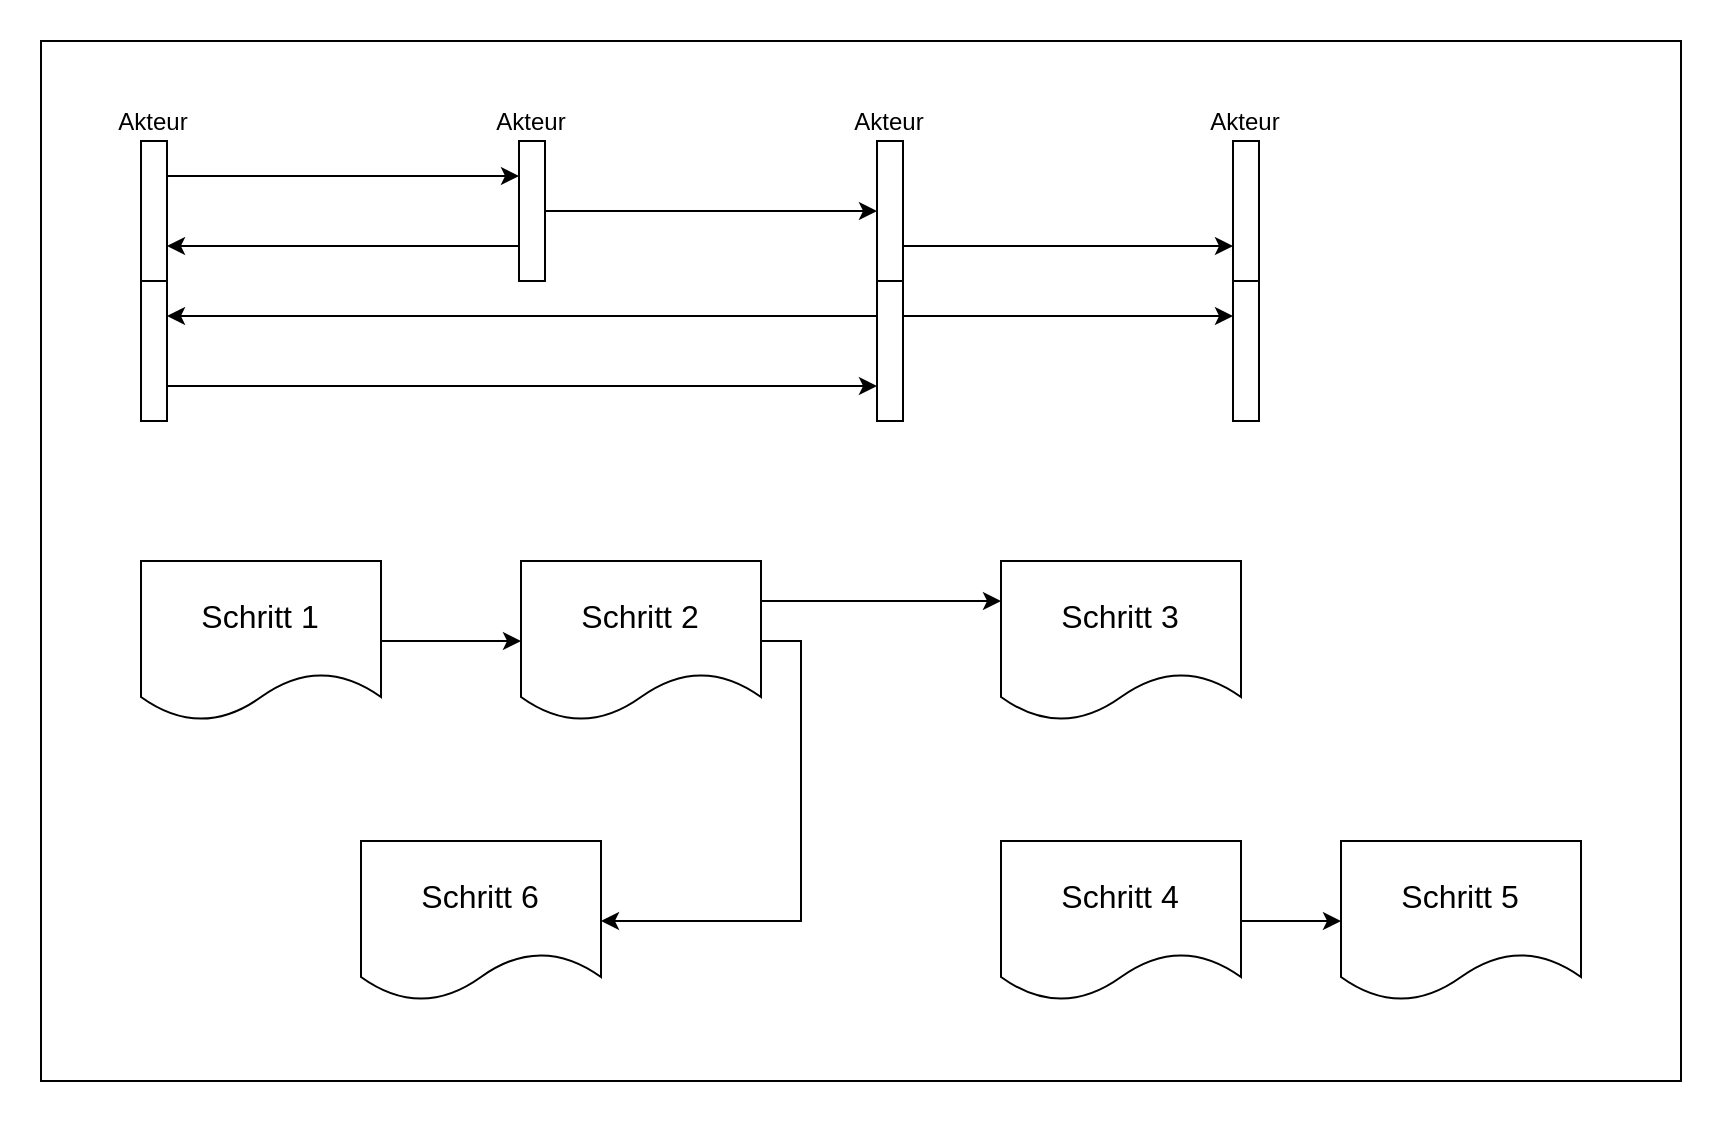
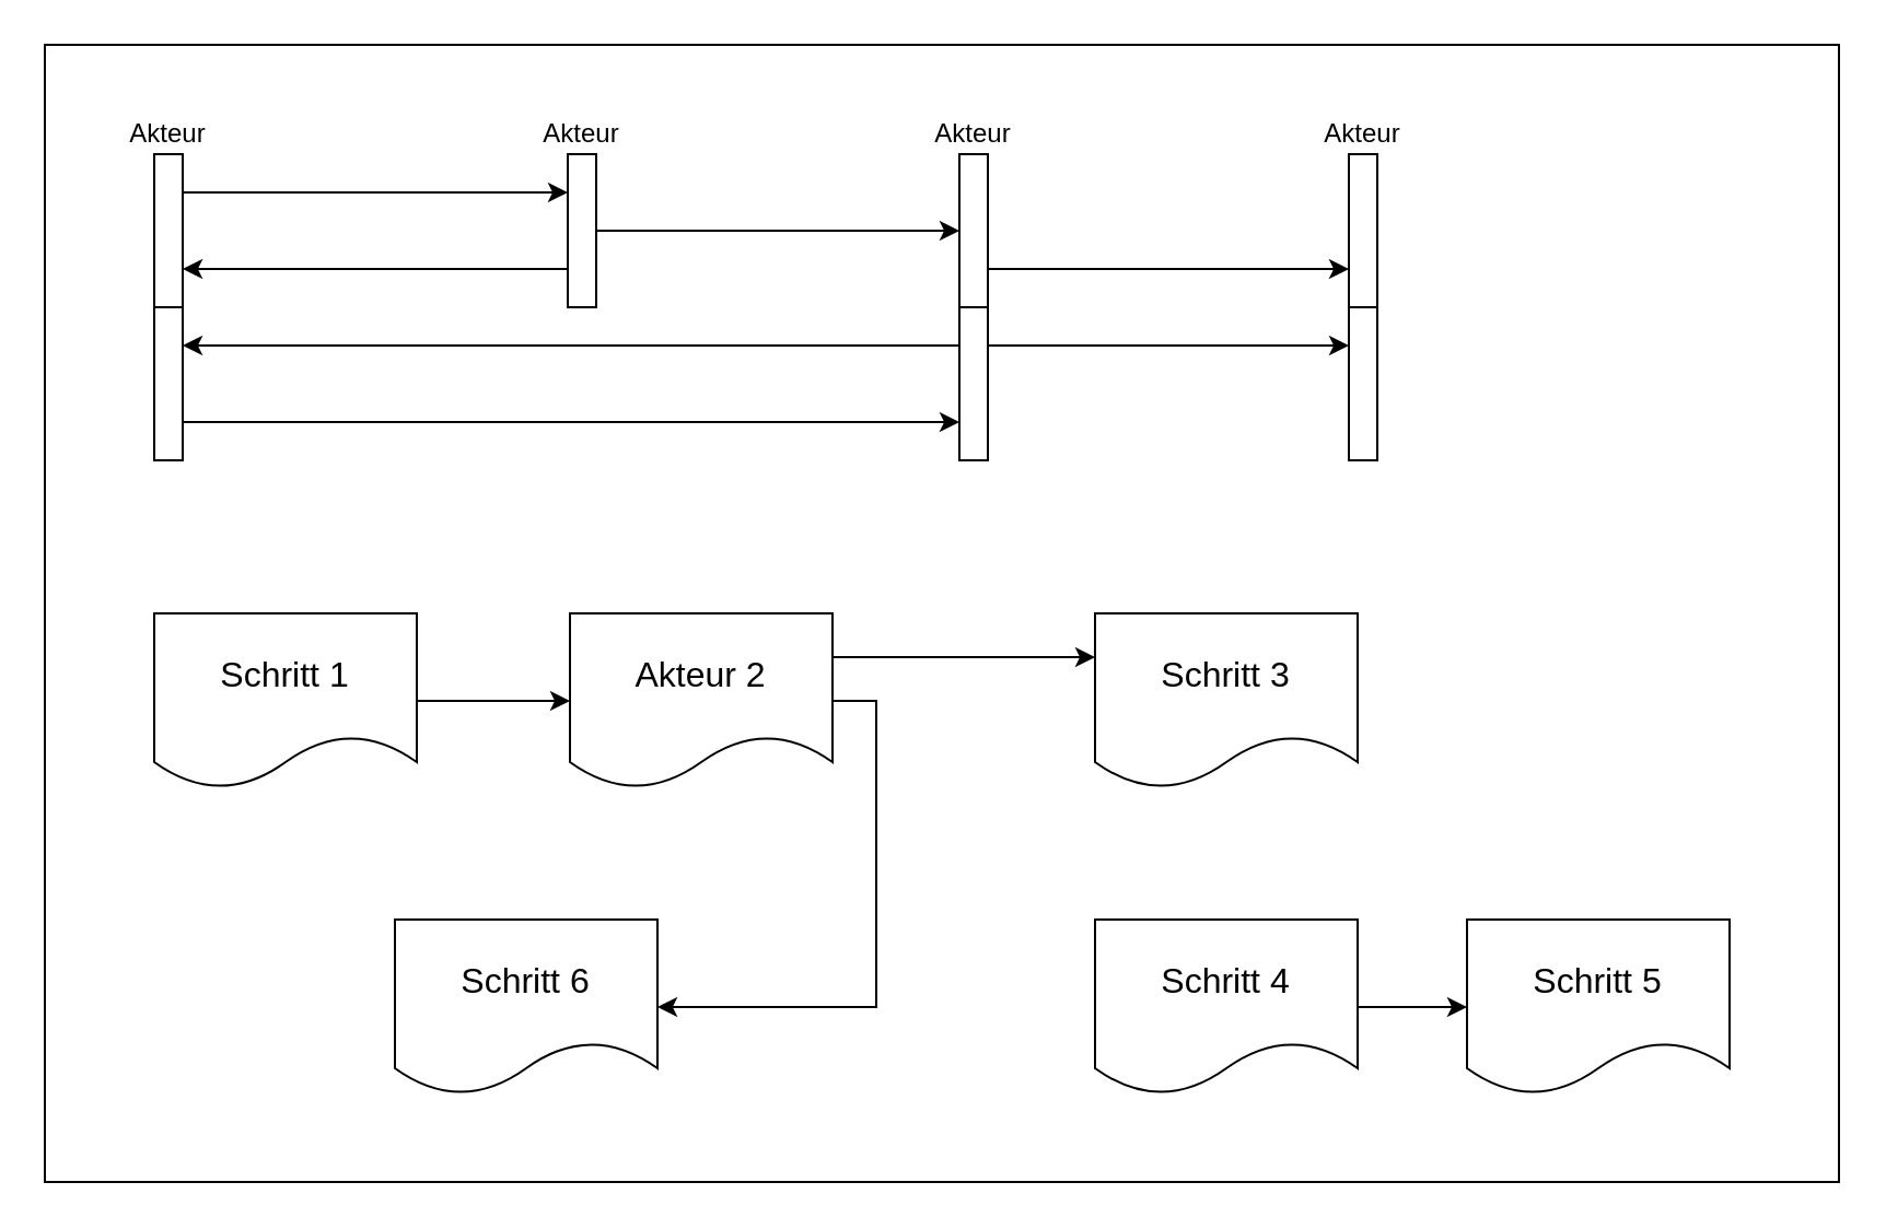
- <mxCell id="7" value="Schritt 2" style="shape=document;whiteSpace=wrap;html=1;boundedLbl=1;fontSize=16;" vertex="1" parent="1"><mxGeometry x="260" y="280" width="120" height="80" as="geometry" /></mxCell>
+ <mxCell id="7" value="Akteur 2" style="shape=document;whiteSpace=wrap;html=1;boundedLbl=1;fontSize=16;" vertex="1" parent="1"><mxGeometry x="260" y="280" width="120" height="80" as="geometry" /></mxCell>
